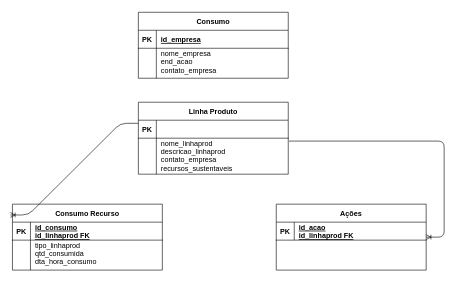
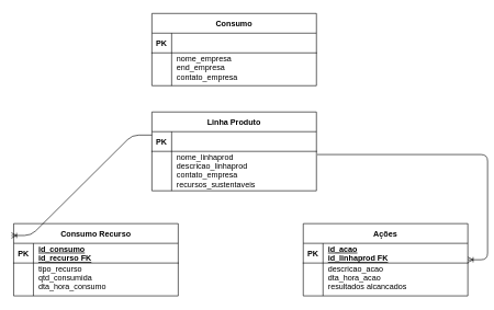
- <mxCell id="5" value="id_empresa" style="shape=partialRectangle;overflow=hidden;connectable=0;fillColor=none;top=0;left=0;bottom=0;right=0;align=left;spacingLeft=6;fontStyle=5;" parent="3" vertex="1"><mxGeometry x="30" width="220" height="30" as="geometry" /></mxCell>
- <mxCell id="8" value="nome_empresa &#10;end_acao &#10;contato_empresa&#10;&#10;&#10;" style="shape=partialRectangle;overflow=hidden;connectable=0;fillColor=none;top=0;left=0;bottom=0;right=0;align=left;spacingLeft=6;" parent="6" vertex="1"><mxGeometry x="30" width="220" height="50" as="geometry" /></mxCell>
+ <mxCell id="8" value="nome_empresa &#10;end_empresa &#10;contato_empresa&#10;&#10;&#10;" style="shape=partialRectangle;overflow=hidden;connectable=0;fillColor=none;top=0;left=0;bottom=0;right=0;align=left;spacingLeft=6;" parent="6" vertex="1"><mxGeometry x="30" width="220" height="50" as="geometry" /></mxCell>
- <mxCell id="18" value="id_consumo&#10;id_linhaprod FK&#10;" style="shape=partialRectangle;overflow=hidden;connectable=0;fillColor=none;top=0;left=0;bottom=0;right=0;align=left;spacingLeft=6;fontStyle=5;" vertex="1" parent="16"><mxGeometry x="30" width="220" height="30" as="geometry" /></mxCell>
+ <mxCell id="18" value="id_consumo&#10;id_recurso FK&#10;" style="shape=partialRectangle;overflow=hidden;connectable=0;fillColor=none;top=0;left=0;bottom=0;right=0;align=left;spacingLeft=6;fontStyle=5;" vertex="1" parent="16"><mxGeometry x="30" width="220" height="30" as="geometry" /></mxCell>
- <mxCell id="21" value="tipo_linhaprod &#10;qtd_consumida &#10;dta_hora_consumo&#10;&#10;&#10;&#10;&#10;&#10;" style="shape=partialRectangle;overflow=hidden;connectable=0;fillColor=none;top=0;left=0;bottom=0;right=0;align=left;spacingLeft=6;" vertex="1" parent="19"><mxGeometry x="30" width="220" height="50" as="geometry" /></mxCell>
+ <mxCell id="21" value="tipo_recurso &#10;qtd_consumida &#10;dta_hora_consumo&#10;&#10;&#10;&#10;&#10;&#10;" style="shape=partialRectangle;overflow=hidden;connectable=0;fillColor=none;top=0;left=0;bottom=0;right=0;align=left;spacingLeft=6;" vertex="1" parent="19"><mxGeometry x="30" width="220" height="50" as="geometry" /></mxCell>
+ <mxCell id="28" value="descricao_acao&#10;dta_hora_acao&#10;resultados alcancados&#10;&#10;" style="shape=partialRectangle;overflow=hidden;connectable=0;fillColor=none;top=0;left=0;bottom=0;right=0;align=left;spacingLeft=6;" vertex="1" parent="26"><mxGeometry x="30" width="220" height="50" as="geometry" /></mxCell>
